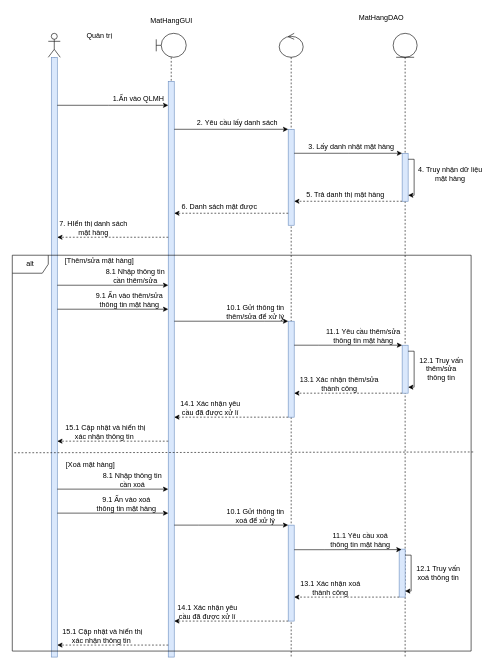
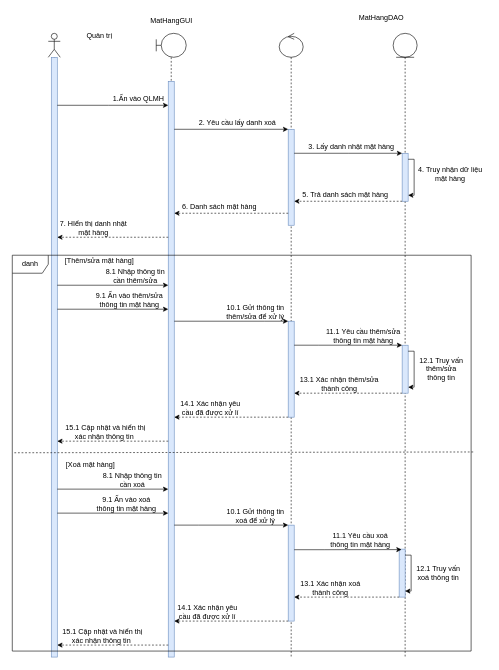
- <mxCell id="21" value="2. Yêu cầu lấy danh sách" style="text;html=1;align=center;verticalAlign=middle;resizable=0;points=[];autosize=1;strokeColor=none;fillColor=none;" parent="1" vertex="1"><mxGeometry x="320" y="195" width="150" height="20" as="geometry" /></mxCell>
+ <mxCell id="21" value="2. Yêu cầu lấy danh xoá" style="text;html=1;align=center;verticalAlign=middle;resizable=0;points=[];autosize=1;strokeColor=none;fillColor=none;" parent="1" vertex="1"><mxGeometry x="320" y="195" width="150" height="20" as="geometry" /></mxCell>
- <mxCell id="26" value="5. Trả danh thị mặt hàng" style="text;html=1;align=center;verticalAlign=middle;resizable=0;points=[];autosize=1;strokeColor=none;fillColor=none;" parent="1" vertex="1"><mxGeometry x="495" y="315" width="160" height="20" as="geometry" /></mxCell>
+ <mxCell id="26" value="5. Trả danh sách mặt hàng" style="text;html=1;align=center;verticalAlign=middle;resizable=0;points=[];autosize=1;strokeColor=none;fillColor=none;" parent="1" vertex="1"><mxGeometry x="495" y="315" width="160" height="20" as="geometry" /></mxCell>
- <mxCell id="28" value="6. Danh sách mặt được" style="text;html=1;align=center;verticalAlign=middle;resizable=0;points=[];autosize=1;strokeColor=none;fillColor=none;" parent="1" vertex="1"><mxGeometry x="295" y="335" width="140" height="20" as="geometry" /></mxCell>
+ <mxCell id="28" value="6. Danh sách mặt hàng" style="text;html=1;align=center;verticalAlign=middle;resizable=0;points=[];autosize=1;strokeColor=none;fillColor=none;" parent="1" vertex="1"><mxGeometry x="295" y="335" width="140" height="20" as="geometry" /></mxCell>
- <mxCell id="30" value="7. HIển thị danh sách&lt;br&gt;mặt hàng" style="text;html=1;align=center;verticalAlign=middle;resizable=0;points=[];autosize=1;strokeColor=none;fillColor=none;" parent="1" vertex="1"><mxGeometry x="90" y="365" width="130" height="30" as="geometry" /></mxCell>
+ <mxCell id="30" value="7. HIển thị danh nhật&lt;br&gt;mặt hàng" style="text;html=1;align=center;verticalAlign=middle;resizable=0;points=[];autosize=1;strokeColor=none;fillColor=none;" parent="1" vertex="1"><mxGeometry x="90" y="365" width="130" height="30" as="geometry" /></mxCell>
- <mxCell id="66" value="alt" style="shape=umlFrame;whiteSpace=wrap;html=1;" parent="1" vertex="1"><mxGeometry x="20" y="425" width="765" height="660" as="geometry" /></mxCell>
+ <mxCell id="66" value="danh" style="shape=umlFrame;whiteSpace=wrap;html=1;" parent="1" vertex="1"><mxGeometry x="20" y="425" width="765" height="660" as="geometry" /></mxCell>
